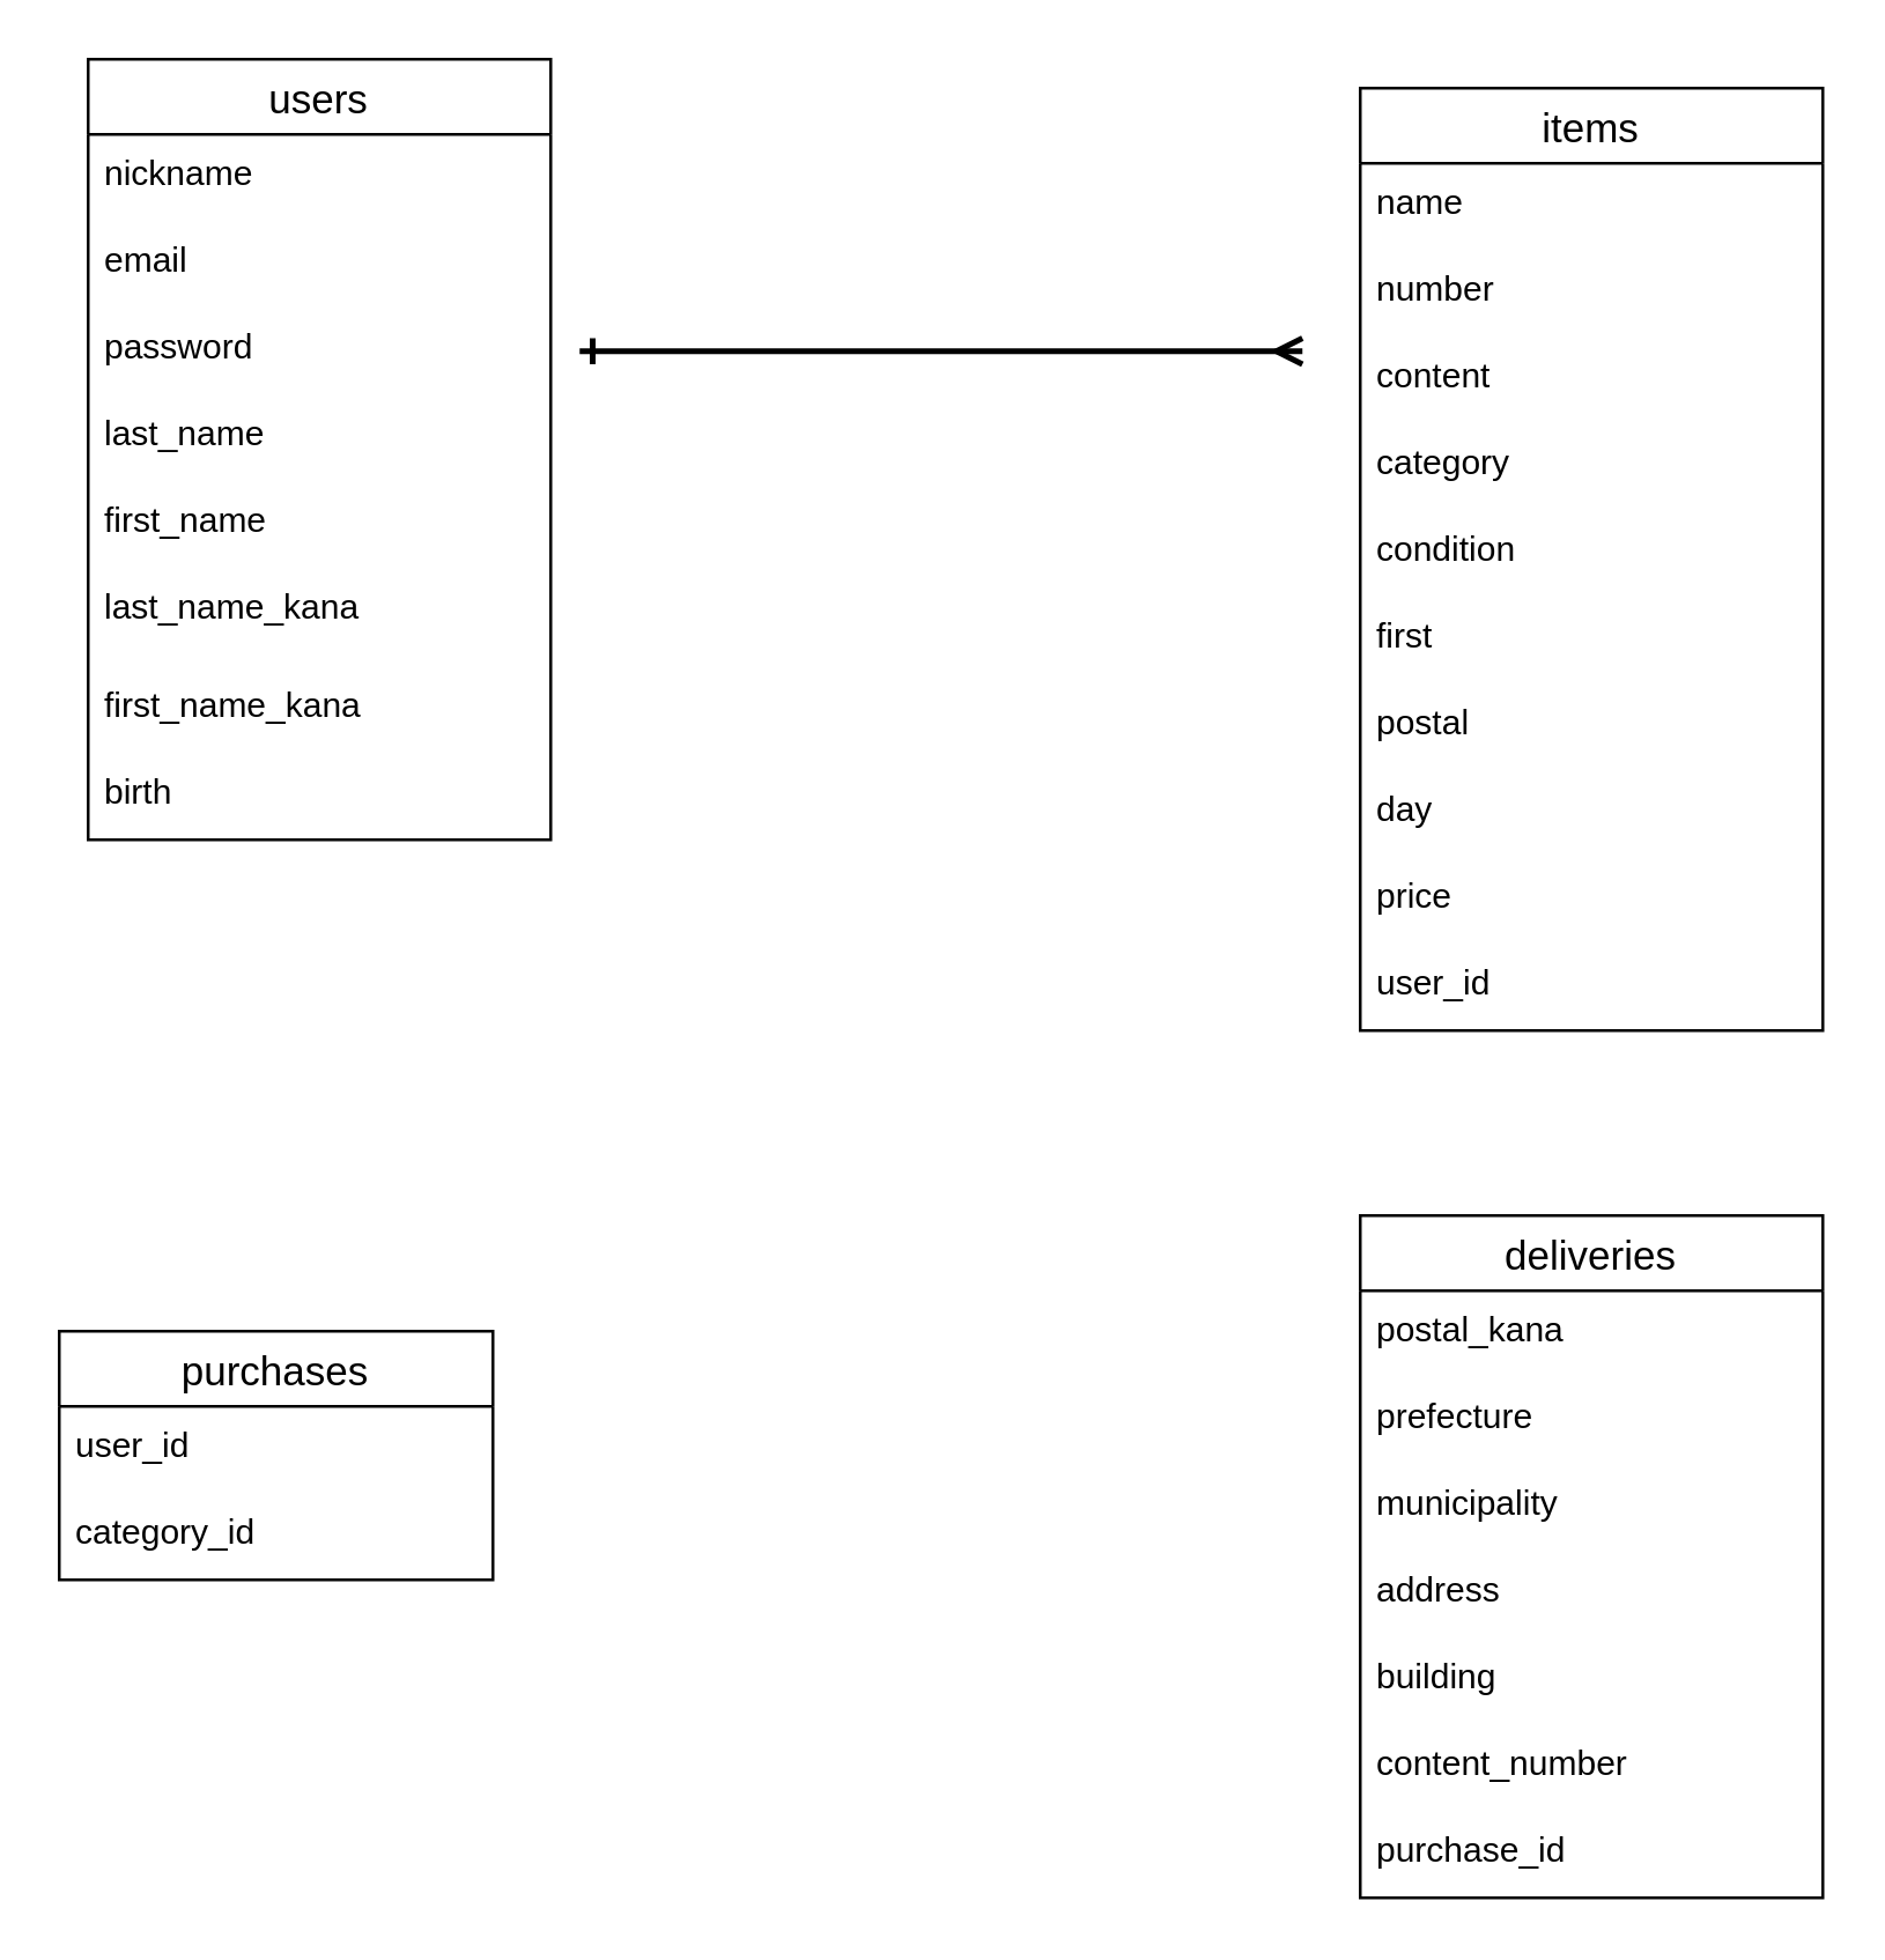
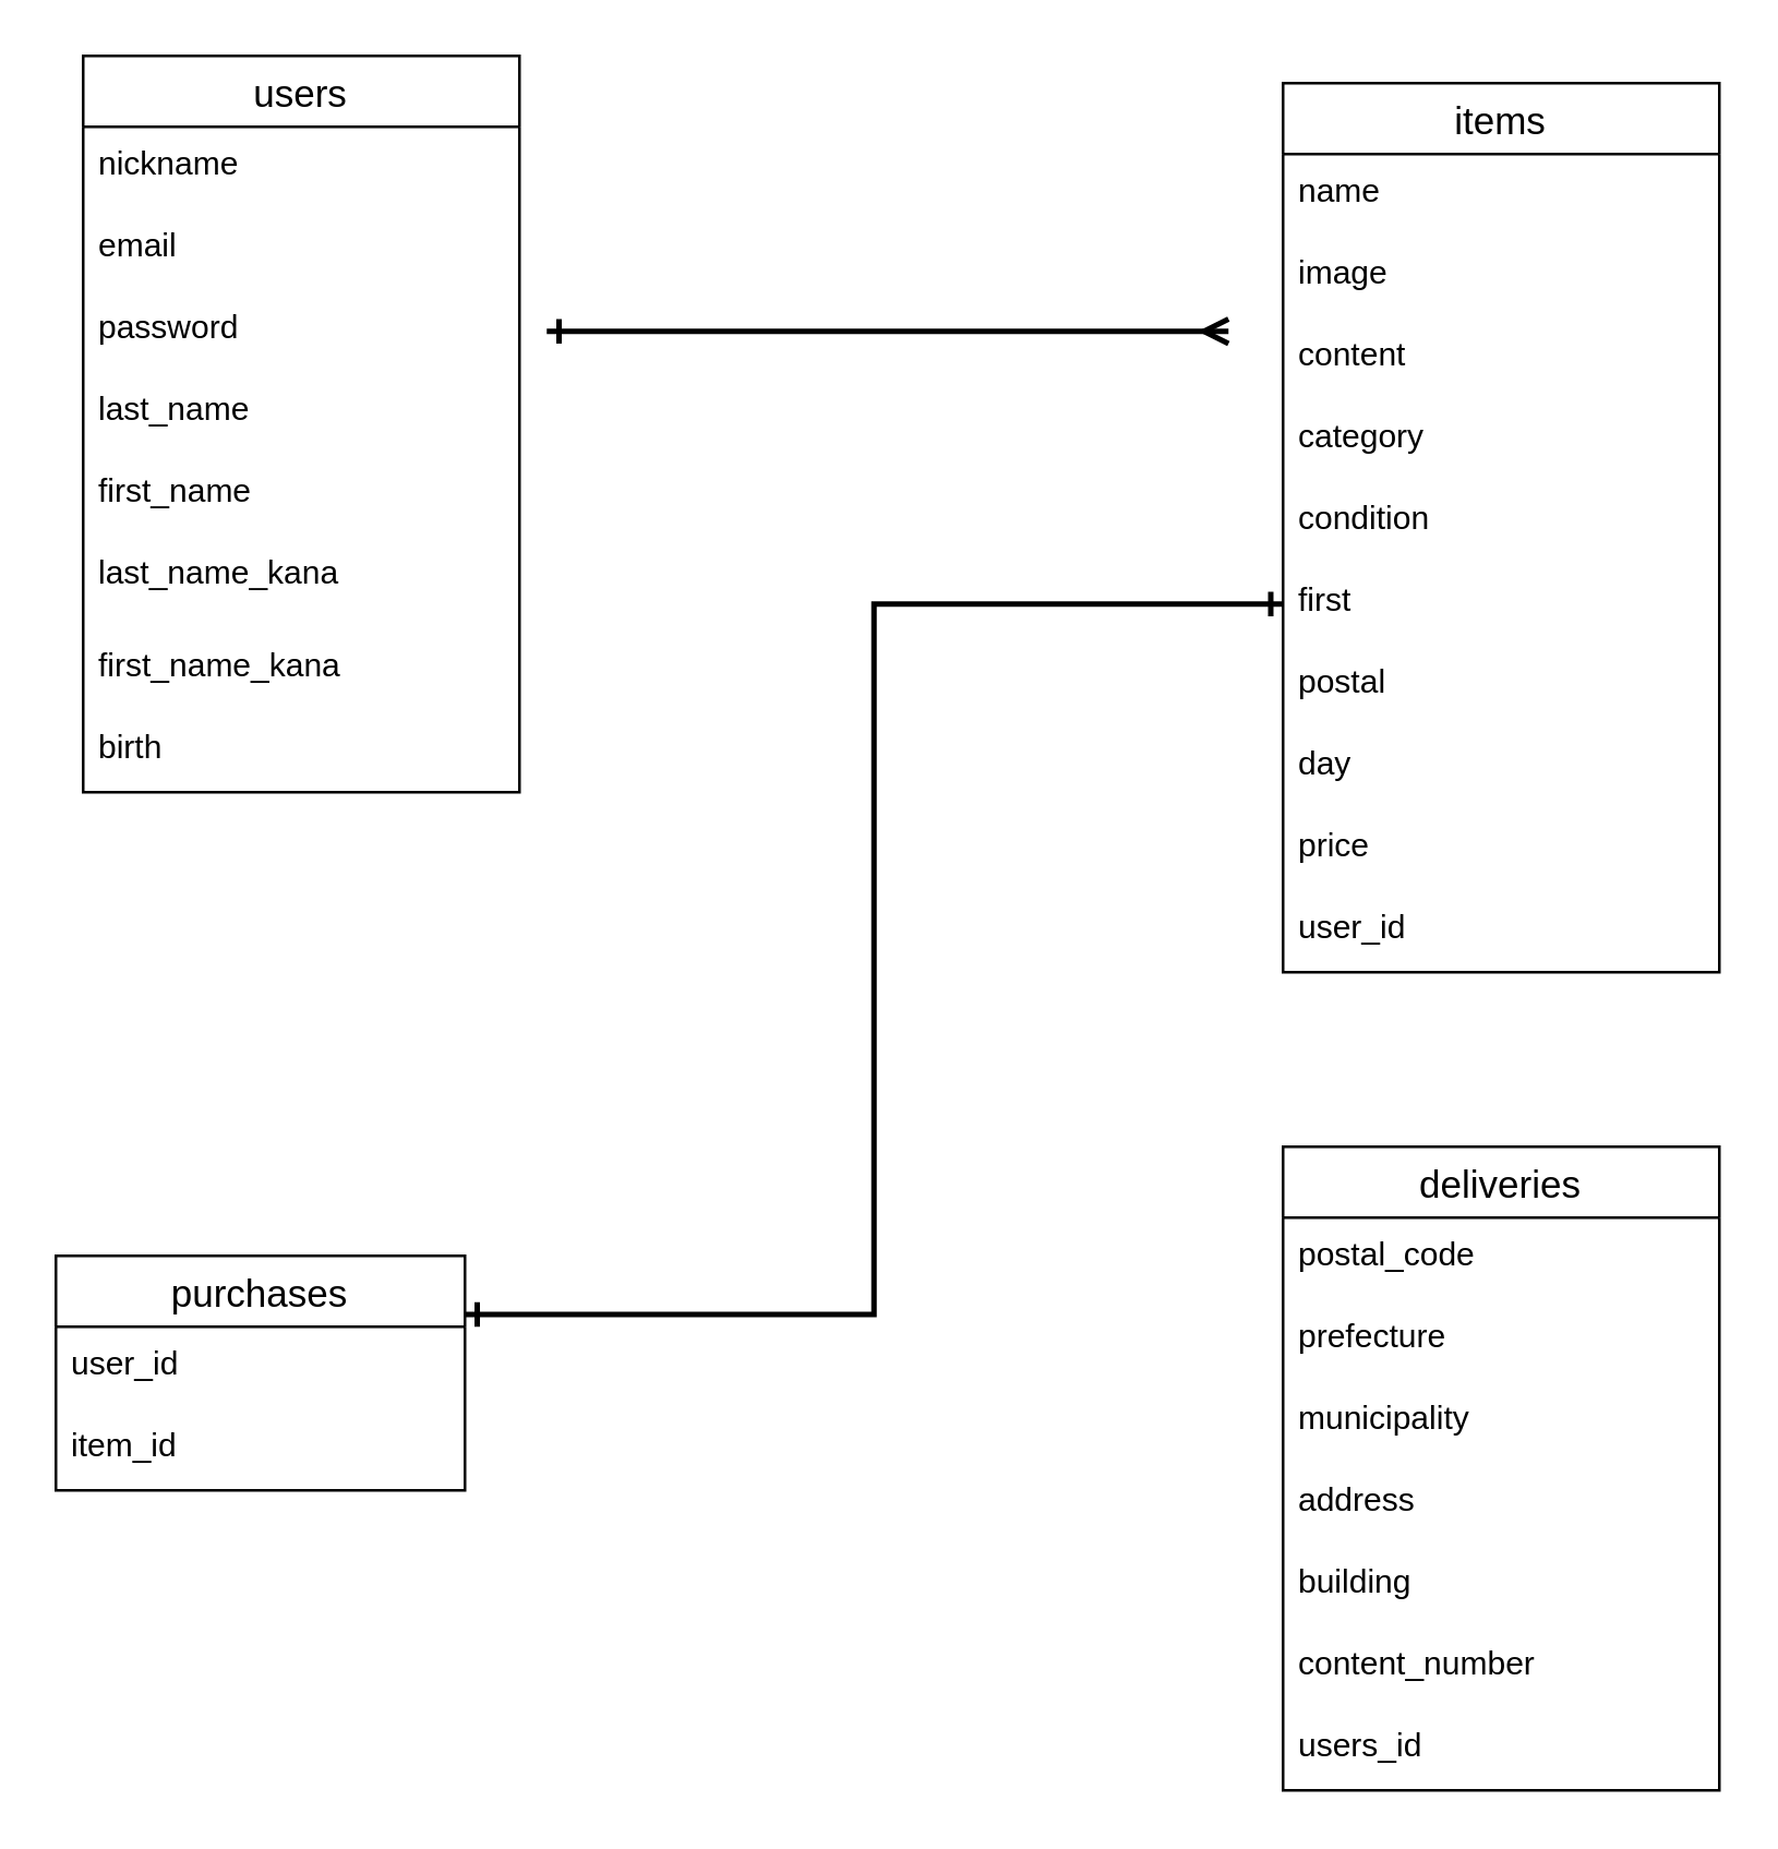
- <mxCell id="25" value="number" style="text;strokeColor=none;fillColor=none;spacingLeft=4;spacingRight=4;overflow=hidden;rotatable=0;points=[[0,0.5],[1,0.5]];portConstraint=eastwest;fontSize=12;" vertex="1" parent="23"><mxGeometry y="56" width="160" height="30" as="geometry" /></mxCell>
+ <mxCell id="25" value="image" style="text;strokeColor=none;fillColor=none;spacingLeft=4;spacingRight=4;overflow=hidden;rotatable=0;points=[[0,0.5],[1,0.5]];portConstraint=eastwest;fontSize=12;" vertex="1" parent="23"><mxGeometry y="56" width="160" height="30" as="geometry" /></mxCell>
+ <mxCell id="34" style="edgeStyle=orthogonalEdgeStyle;rounded=0;orthogonalLoop=1;jettySize=auto;html=1;exitX=0;exitY=0.5;exitDx=0;exitDy=0;entryX=1;entryY=0.25;entryDx=0;entryDy=0;startArrow=ERone;startFill=0;endArrow=ERone;endFill=0;strokeWidth=2;" edge="1" parent="1" source="29" target="20"><mxGeometry relative="1" as="geometry" /></mxCell>
- <mxCell id="12" value="postal_kana" style="text;strokeColor=none;fillColor=none;spacingLeft=4;spacingRight=4;overflow=hidden;rotatable=0;points=[[0,0.5],[1,0.5]];portConstraint=eastwest;fontSize=12;" vertex="1" parent="11"><mxGeometry y="26" width="160" height="30" as="geometry" /></mxCell>
+ <mxCell id="12" value="postal_code" style="text;strokeColor=none;fillColor=none;spacingLeft=4;spacingRight=4;overflow=hidden;rotatable=0;points=[[0,0.5],[1,0.5]];portConstraint=eastwest;fontSize=12;" vertex="1" parent="11"><mxGeometry y="26" width="160" height="30" as="geometry" /></mxCell>
- <mxCell id="22" value="category_id" style="text;strokeColor=none;fillColor=none;spacingLeft=4;spacingRight=4;overflow=hidden;rotatable=0;points=[[0,0.5],[1,0.5]];portConstraint=eastwest;fontSize=12;" vertex="1" parent="20"><mxGeometry y="56" width="150" height="30" as="geometry" /></mxCell>
+ <mxCell id="22" value="item_id" style="text;strokeColor=none;fillColor=none;spacingLeft=4;spacingRight=4;overflow=hidden;rotatable=0;points=[[0,0.5],[1,0.5]];portConstraint=eastwest;fontSize=12;" vertex="1" parent="20"><mxGeometry y="56" width="150" height="30" as="geometry" /></mxCell>
- <mxCell id="18" value="purchase_id" style="text;strokeColor=none;fillColor=none;spacingLeft=4;spacingRight=4;overflow=hidden;rotatable=0;points=[[0,0.5],[1,0.5]];portConstraint=eastwest;fontSize=12;" vertex="1" parent="11"><mxGeometry y="206" width="160" height="30" as="geometry" /></mxCell>
+ <mxCell id="18" value="users_id" style="text;strokeColor=none;fillColor=none;spacingLeft=4;spacingRight=4;overflow=hidden;rotatable=0;points=[[0,0.5],[1,0.5]];portConstraint=eastwest;fontSize=12;" vertex="1" parent="11"><mxGeometry y="206" width="160" height="30" as="geometry" /></mxCell>
